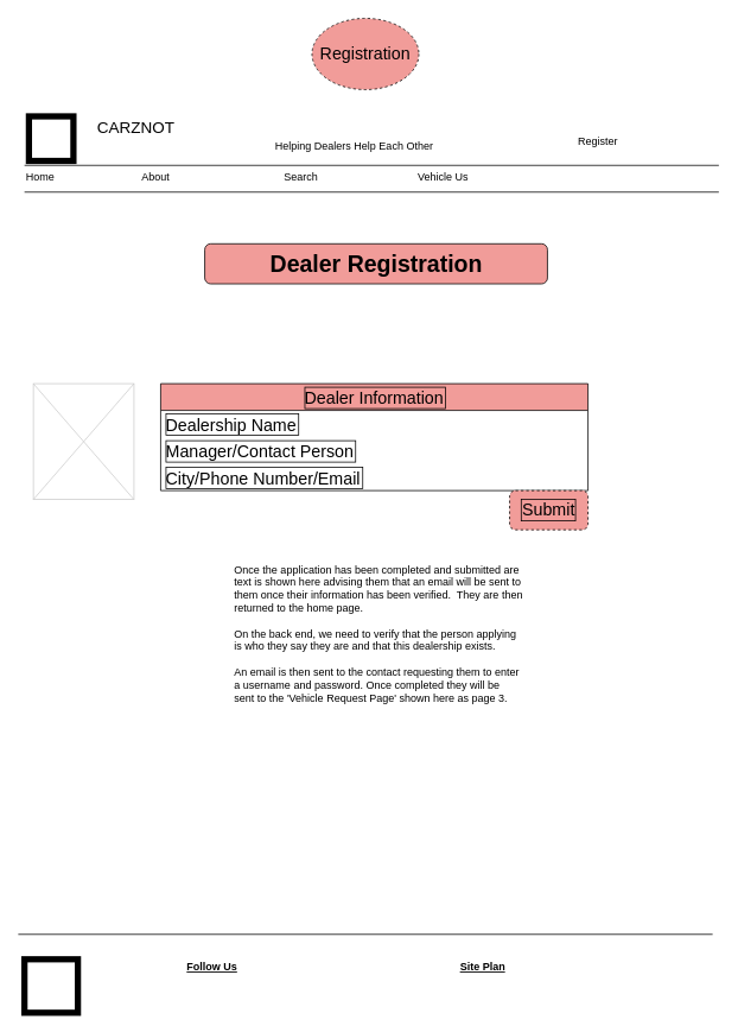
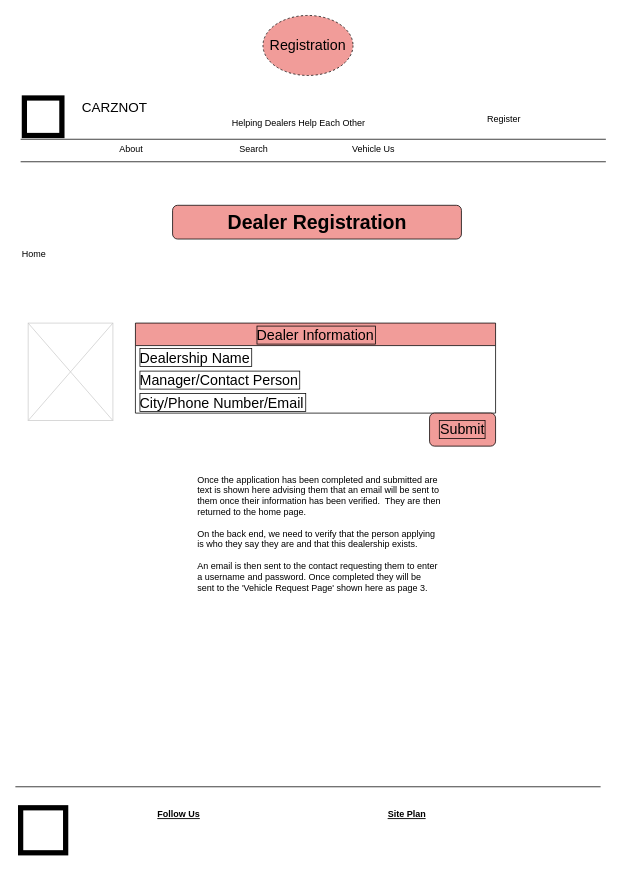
- <mxCell id="5" value="Home" style="text;spacingTop=-5;" parent="1" vertex="1"><mxGeometry x="27" y="190" width="30" height="20" as="geometry" /></mxCell>
+ <mxCell id="5" value="Home" style="text;spacingTop=-5;" parent="1" vertex="1"><mxGeometry x="27" y="330" width="30" height="20" as="geometry" /></mxCell>
- <mxCell id="25" value="Submit" style="rounded=1;whiteSpace=wrap;html=1;labelBorderColor=default;fontSize=19;fillColor=#F19C99;dashed=1;" parent="1" vertex="1"><mxGeometry x="572" y="550" width="88" height="44" as="geometry" /></mxCell>
+ <mxCell id="25" value="Submit" style="rounded=1;whiteSpace=wrap;html=1;labelBorderColor=default;fontSize=19;fillColor=#F19C99;" parent="1" vertex="1"><mxGeometry x="572" y="550" width="88" height="44" as="geometry" /></mxCell>
